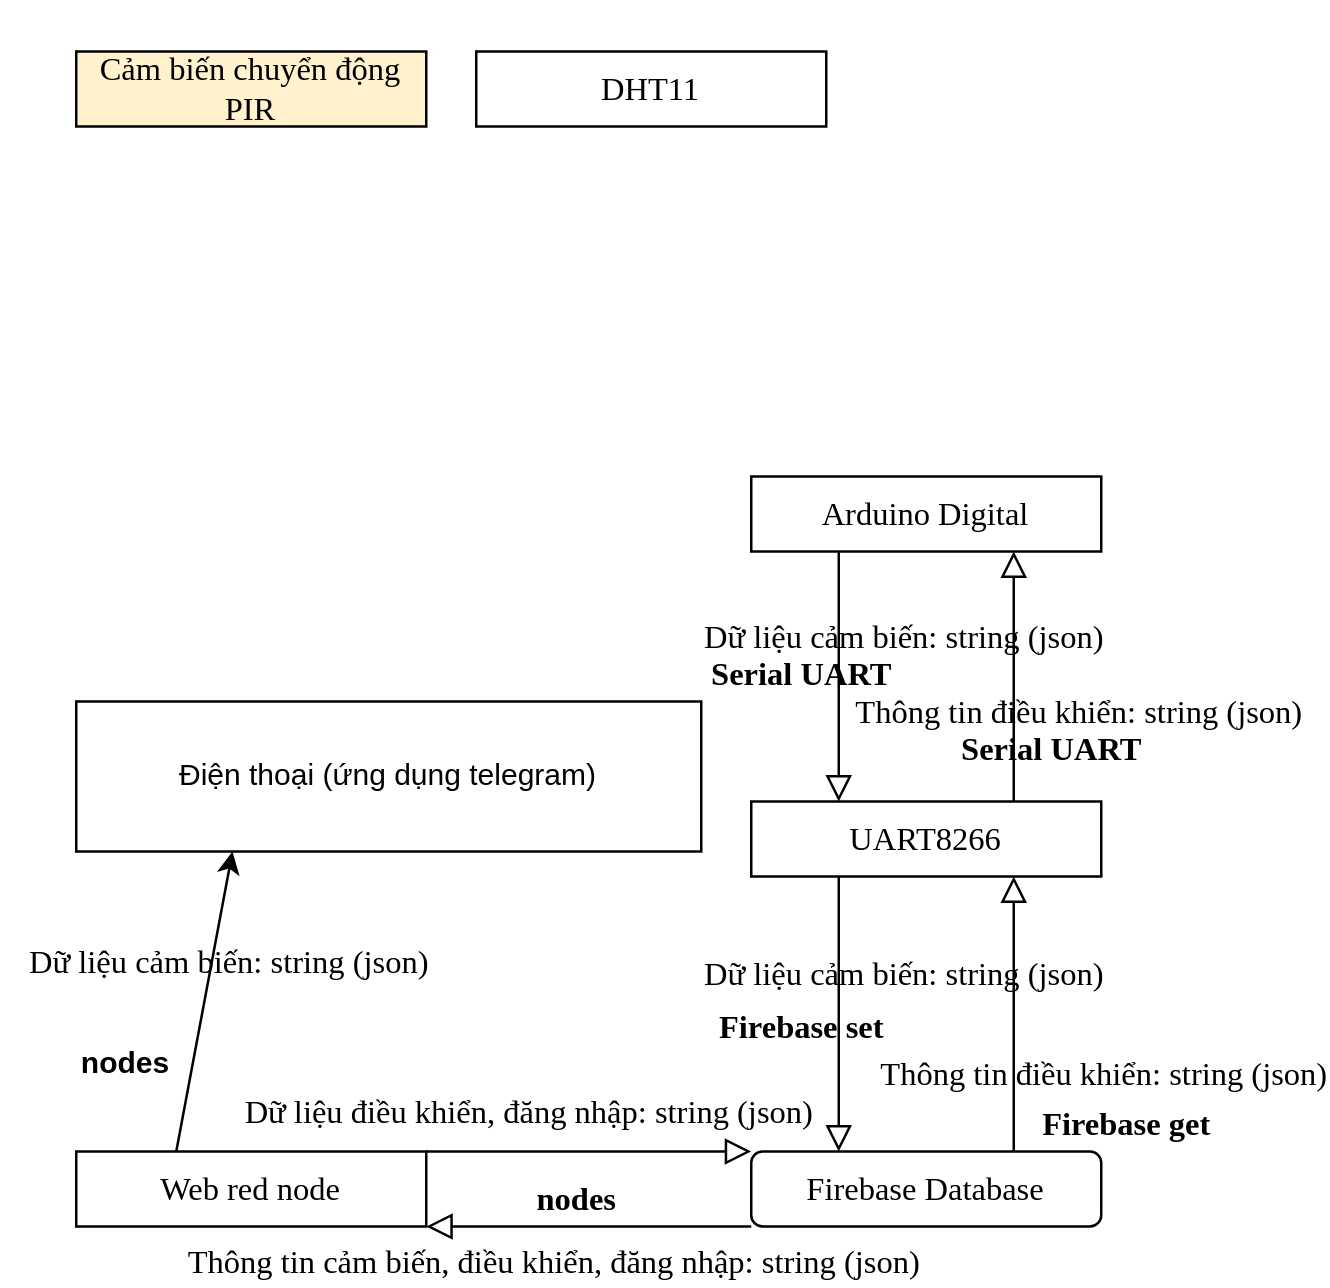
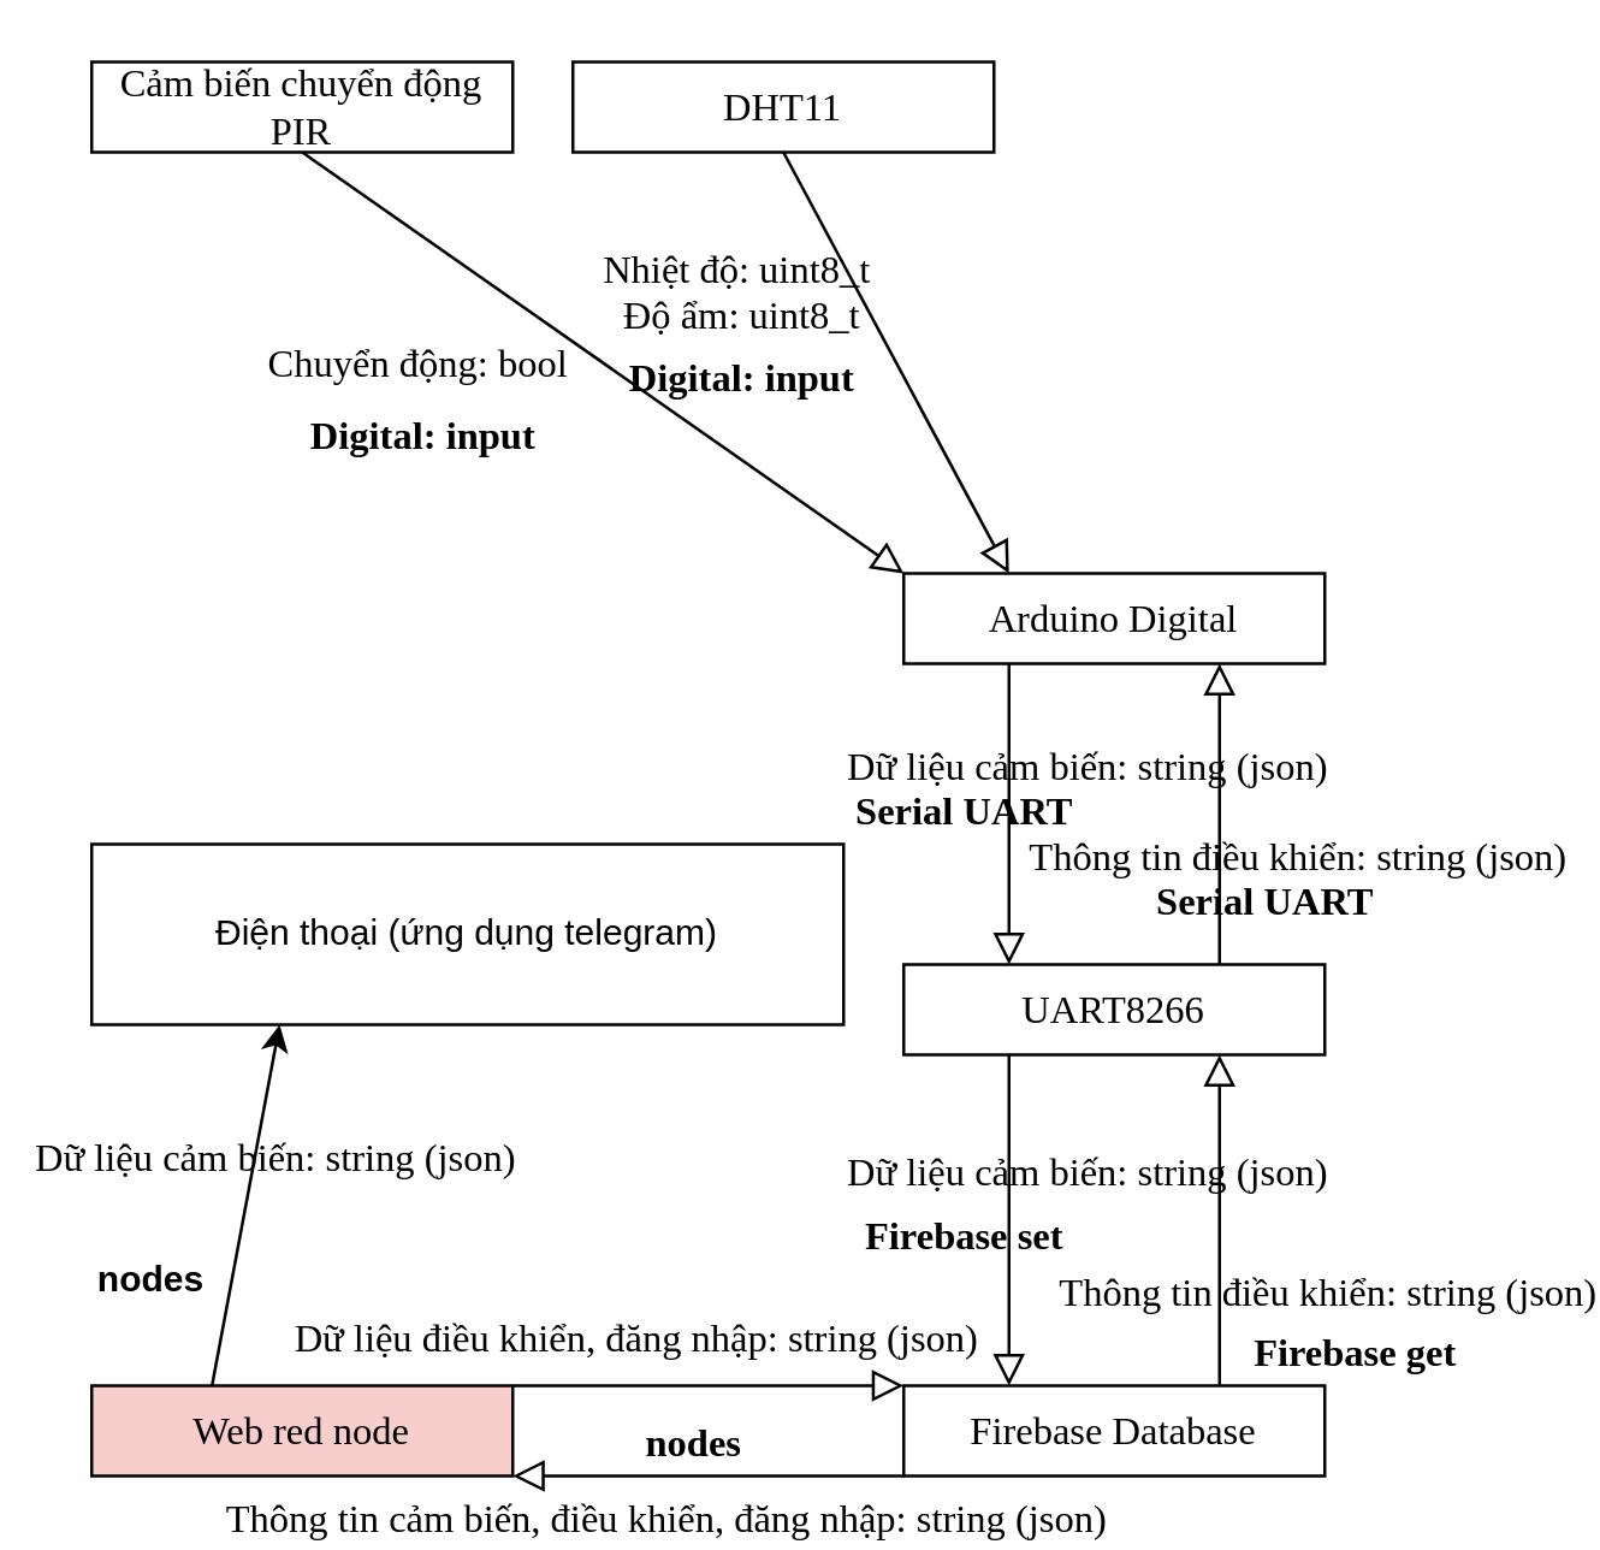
- <mxCell id="4" value="Cảm biến chuyển động PIR" style="fontStyle=0;whiteSpace=wrap;html=1;fontFamily=Times New Roman;fontSize=13;fillColor=#fff2cc;" parent="1" vertex="1"><mxGeometry x="30" y="20" width="140" height="30" as="geometry" /></mxCell>
+ <mxCell id="4" value="Cảm biến chuyển động PIR" style="fontStyle=0;whiteSpace=wrap;html=1;fontFamily=Times New Roman;fontSize=13;" parent="1" vertex="1"><mxGeometry x="30" y="20" width="140" height="30" as="geometry" /></mxCell>
+ <mxCell id="8" value="&lt;span&gt;Nhiệt độ: uint8_t&amp;nbsp;&lt;/span&gt;&lt;div&gt;&lt;span&gt;Độ ẩm: uint8_t&lt;/span&gt;&lt;/div&gt;" style="endArrow=block;html=1;rounded=0;align=center;verticalAlign=bottom;endFill=0;labelBackgroundColor=none;endSize=8;exitX=0.5;exitY=1;exitDx=0;exitDy=0;entryX=0.25;entryY=0;entryDx=0;entryDy=0;fontFamily=Times New Roman;fontSize=13;fontStyle=0" parent="1" source="3" target="2" edge="1"><mxGeometry x="-0.356" y="-43" relative="1" as="geometry"><mxPoint x="380" y="-90" as="sourcePoint" /><mxPoint x="580" y="50" as="targetPoint" /><mxPoint as="offset" /></mxGeometry></mxCell>
+ <mxCell id="9" value="Digital: input" style="resizable=0;html=1;align=center;verticalAlign=top;labelBackgroundColor=none;fontFamily=Times New Roman;fontSize=13;fontStyle=1" parent="8" connectable="0" vertex="1"><mxGeometry relative="1" as="geometry"><mxPoint x="-52" y="-9" as="offset" /></mxGeometry></mxCell>
+ <mxCell id="6" value="&lt;span&gt;Chuyển động: bool&amp;nbsp;&lt;/span&gt;" style="endArrow=block;html=1;rounded=0;align=center;verticalAlign=bottom;endFill=0;labelBackgroundColor=none;endSize=8;exitX=0.5;exitY=1;exitDx=0;exitDy=0;entryX=0;entryY=0;entryDx=0;entryDy=0;fontFamily=Times New Roman;fontSize=13;fontStyle=0" parent="1" source="4" target="2" edge="1"><mxGeometry x="-0.356" y="-43" relative="1" as="geometry"><mxPoint x="320" y="180" as="sourcePoint" /><mxPoint x="320" y="250" as="targetPoint" /><mxPoint as="offset" /></mxGeometry></mxCell>
+ <mxCell id="7" value="Digital: input" style="resizable=0;html=1;align=center;verticalAlign=top;labelBackgroundColor=none;fontFamily=Times New Roman;fontSize=13;fontStyle=1" parent="6" connectable="0" vertex="1"><mxGeometry relative="1" as="geometry"><mxPoint x="-60" y="10" as="offset" /></mxGeometry></mxCell>
- <mxCell id="20" value="Web red node" style="fontStyle=0;whiteSpace=wrap;html=1;fontFamily=Times New Roman;fontSize=13;" parent="1" vertex="1"><mxGeometry x="30" y="460" width="140" height="30" as="geometry" /></mxCell>
+ <mxCell id="20" value="Web red node" style="fontStyle=0;whiteSpace=wrap;html=1;fontFamily=Times New Roman;fontSize=13;fillColor=#f8cecc;" parent="1" vertex="1"><mxGeometry x="30" y="460" width="140" height="30" as="geometry" /></mxCell>
- <mxCell id="12" value="Firebase Database" style="fontStyle=0;whiteSpace=wrap;html=1;fontFamily=Times New Roman;fontSize=13;rounded=1;" parent="1" vertex="1"><mxGeometry x="300" y="460" width="140" height="30" as="geometry" /></mxCell>
+ <mxCell id="12" value="Firebase Database" style="fontStyle=0;whiteSpace=wrap;html=1;fontFamily=Times New Roman;fontSize=13;" parent="1" vertex="1"><mxGeometry x="300" y="460" width="140" height="30" as="geometry" /></mxCell>
